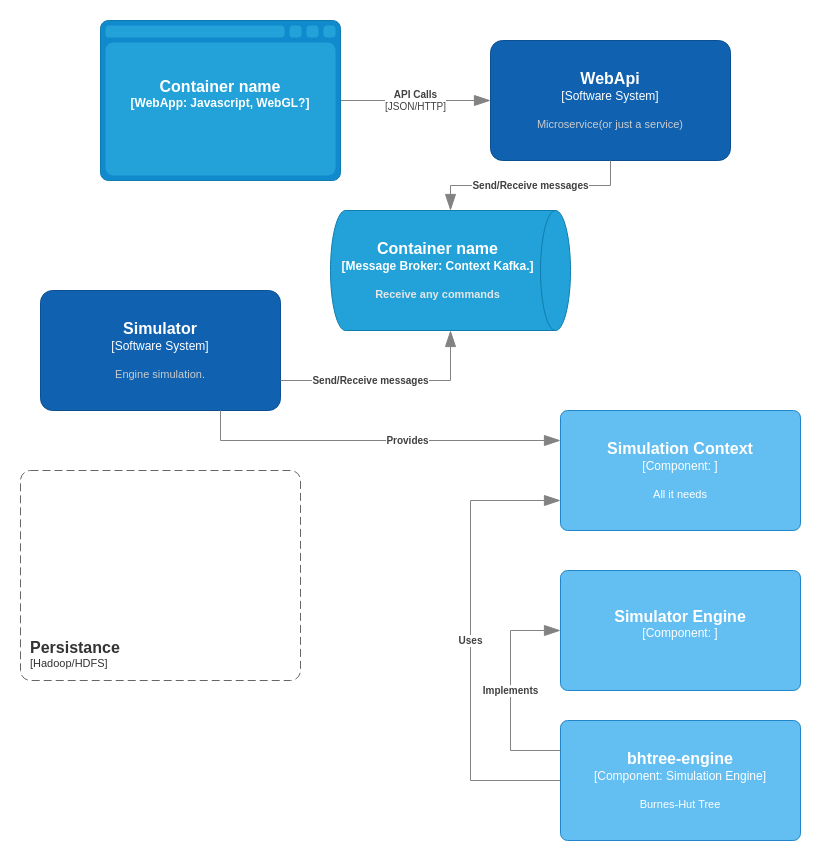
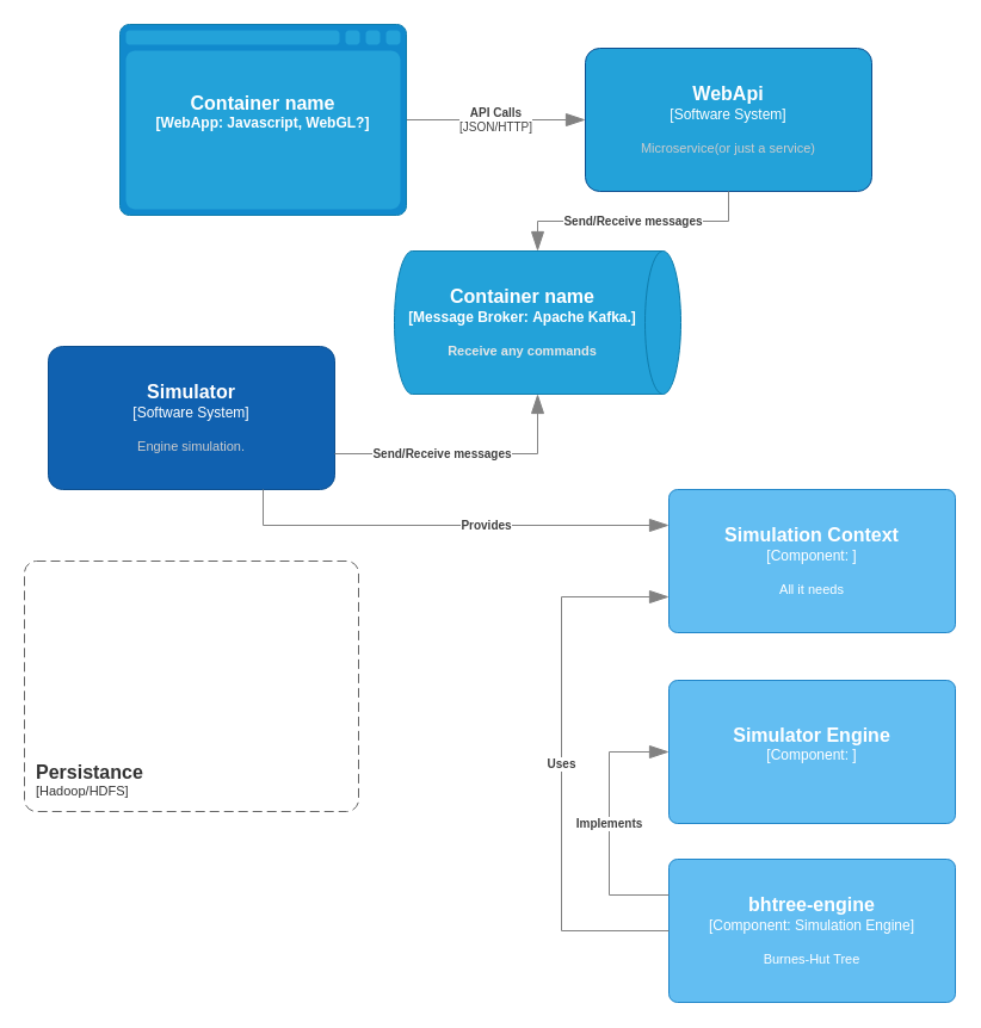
- <mxCell id="5" value="&lt;font style=&quot;font-size: 16px&quot;&gt;&lt;b&gt;WebApi&lt;/b&gt;&lt;/font&gt;&lt;div&gt;[Software System]&lt;/div&gt;&lt;br&gt;&lt;div&gt;&lt;font style=&quot;font-size: 11px&quot;&gt;&lt;font color=&quot;#cccccc&quot;&gt;Microservice(or just a service)&lt;/font&gt;&lt;/div&gt;" style="rounded=1;whiteSpace=wrap;html=1;labelBackgroundColor=none;fillColor=#1061B0;fontColor=#ffffff;align=center;arcSize=10;strokeColor=#0D5091;metaEdit=1;metaData={&quot;c4Type&quot;:{&quot;editable&quot;:false}};resizable=0;points=[[0.25,0,0],[0.5,0,0],[0.75,0,0],[1,0.25,0],[1,0.5,0],[1,0.75,0],[0.75,1,0],[0.5,1,0],[0.25,1,0],[0,0.75,0],[0,0.5,0],[0,0.25,0]];" parent="1" vertex="1"><mxGeometry x="490" y="40" width="240" height="120" as="geometry" /></mxCell>
+ <mxCell id="5" value="&lt;font style=&quot;font-size: 16px&quot;&gt;&lt;b&gt;WebApi&lt;/b&gt;&lt;/font&gt;&lt;div&gt;[Software System]&lt;/div&gt;&lt;br&gt;&lt;div&gt;&lt;font style=&quot;font-size: 11px&quot;&gt;&lt;font color=&quot;#cccccc&quot;&gt;Microservice(or just a service)&lt;/font&gt;&lt;/div&gt;" style="rounded=1;whiteSpace=wrap;html=1;labelBackgroundColor=none;fillColor=#23a2d9;fontColor=#ffffff;align=center;arcSize=10;strokeColor=#0D5091;metaEdit=1;metaData={&quot;c4Type&quot;:{&quot;editable&quot;:false}};resizable=0;points=[[0.25,0,0],[0.5,0,0],[0.75,0,0],[1,0.25,0],[1,0.5,0],[1,0.75,0],[0.75,1,0],[0.5,1,0],[0.25,1,0],[0,0.75,0],[0,0.5,0],[0,0.25,0]];" parent="1" vertex="1"><mxGeometry x="490" y="40" width="240" height="120" as="geometry" /></mxCell>
- <mxCell id="6" value="&lt;font style=&quot;font-size: 16px&quot;&gt;&lt;b&gt;Container name&lt;/font&gt;&lt;div&gt;[Message Broker:&amp;nbsp;Context Kafka.]&lt;/div&gt;&lt;br&gt;&lt;div&gt;&lt;font style=&quot;font-size: 11px&quot;&gt;&lt;font color=&quot;#E6E6E6&quot;&gt;Receive any commands&lt;/font&gt;&lt;/div&gt;" style="shape=cylinder3;size=15;direction=south;whiteSpace=wrap;html=1;boundedLbl=1;rounded=0;labelBackgroundColor=none;fillColor=#23A2D9;fontSize=12;fontColor=#ffffff;align=center;strokeColor=#0E7DAD;metaEdit=1;points=[[0.5,0,0],[1,0.25,0],[1,0.5,0],[1,0.75,0],[0.5,1,0],[0,0.75,0],[0,0.5,0],[0,0.25,0]];metaData={&quot;c4Type&quot;:{&quot;editable&quot;:false}};resizable=0;" parent="1" vertex="1"><mxGeometry x="330" y="210" width="240" height="120" as="geometry" /></mxCell>
+ <mxCell id="6" value="&lt;font style=&quot;font-size: 16px&quot;&gt;&lt;b&gt;Container name&lt;/font&gt;&lt;div&gt;[Message Broker:&amp;nbsp;Apache Kafka.]&lt;/div&gt;&lt;br&gt;&lt;div&gt;&lt;font style=&quot;font-size: 11px&quot;&gt;&lt;font color=&quot;#E6E6E6&quot;&gt;Receive any commands&lt;/font&gt;&lt;/div&gt;" style="shape=cylinder3;size=15;direction=south;whiteSpace=wrap;html=1;boundedLbl=1;rounded=0;labelBackgroundColor=none;fillColor=#23A2D9;fontSize=12;fontColor=#ffffff;align=center;strokeColor=#0E7DAD;metaEdit=1;points=[[0.5,0,0],[1,0.25,0],[1,0.5,0],[1,0.75,0],[0.5,1,0],[0,0.75,0],[0,0.5,0],[0,0.25,0]];metaData={&quot;c4Type&quot;:{&quot;editable&quot;:false}};resizable=0;" parent="1" vertex="1"><mxGeometry x="330" y="210" width="240" height="120" as="geometry" /></mxCell>
